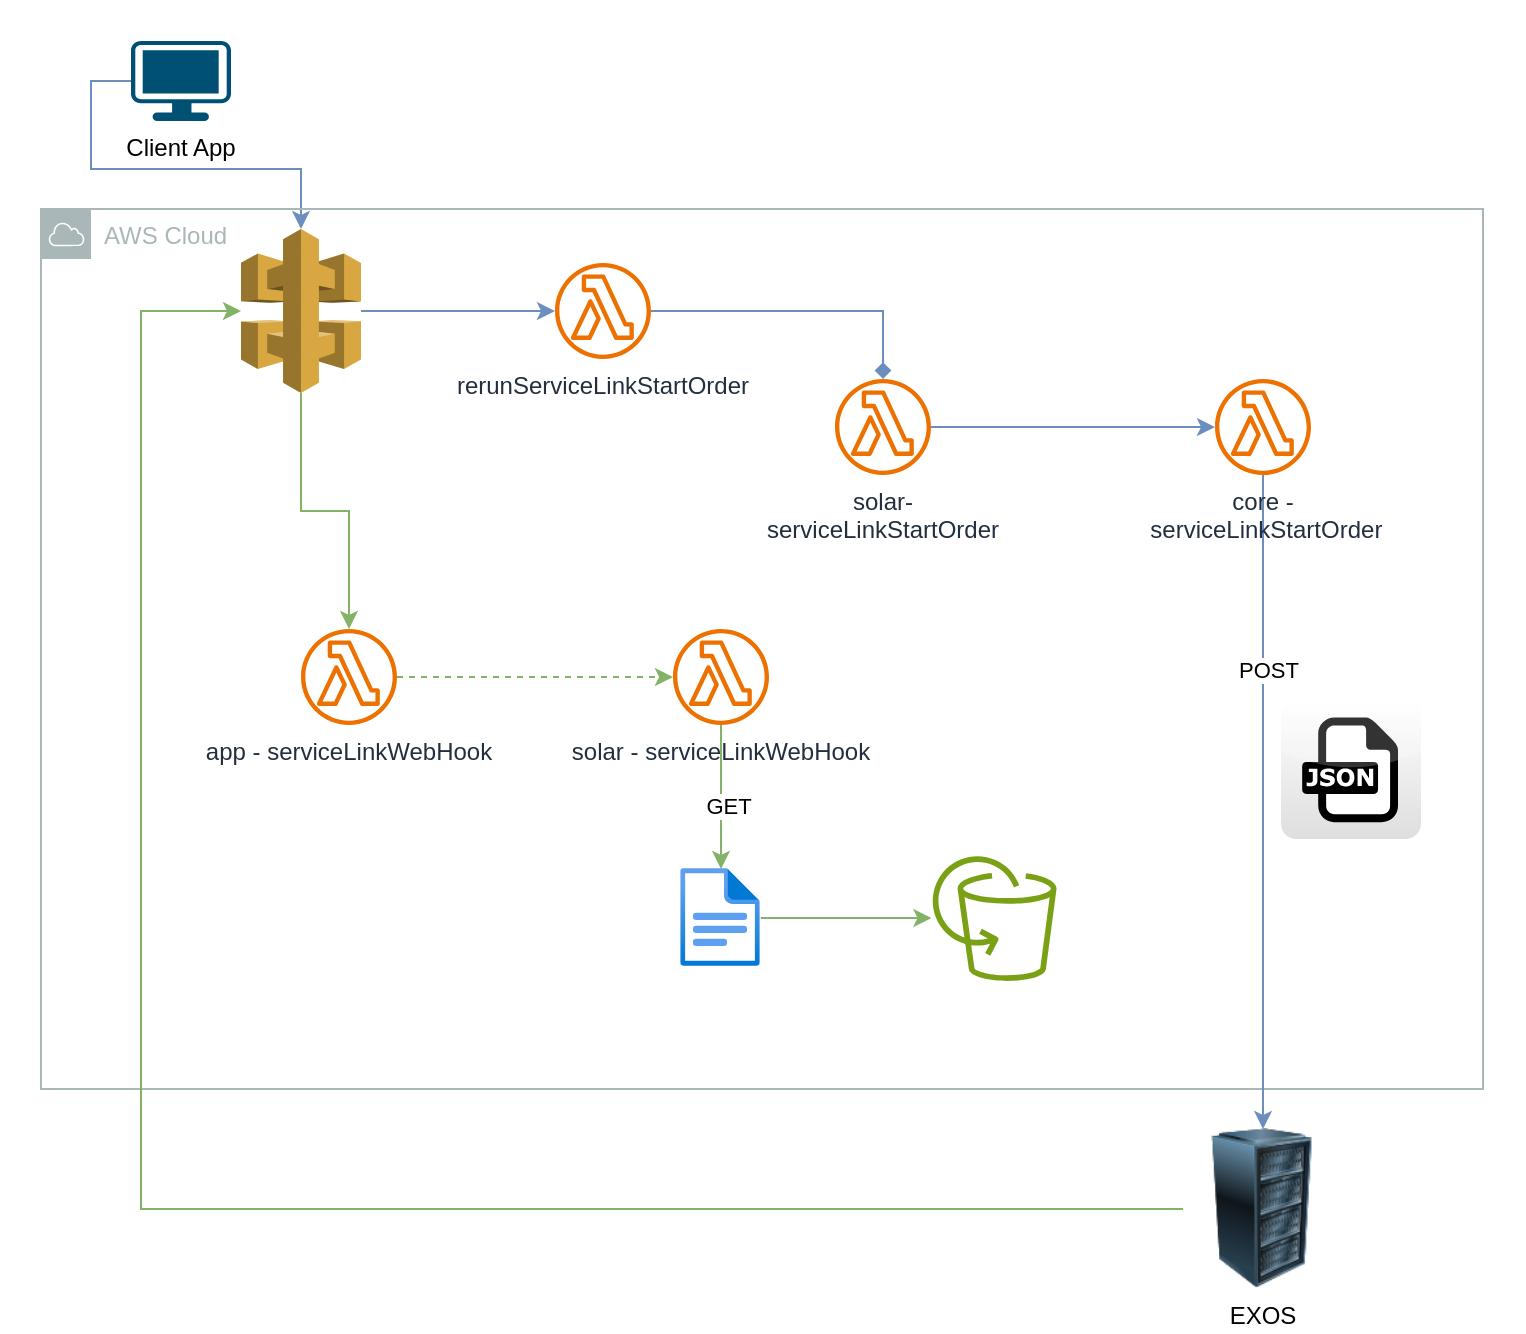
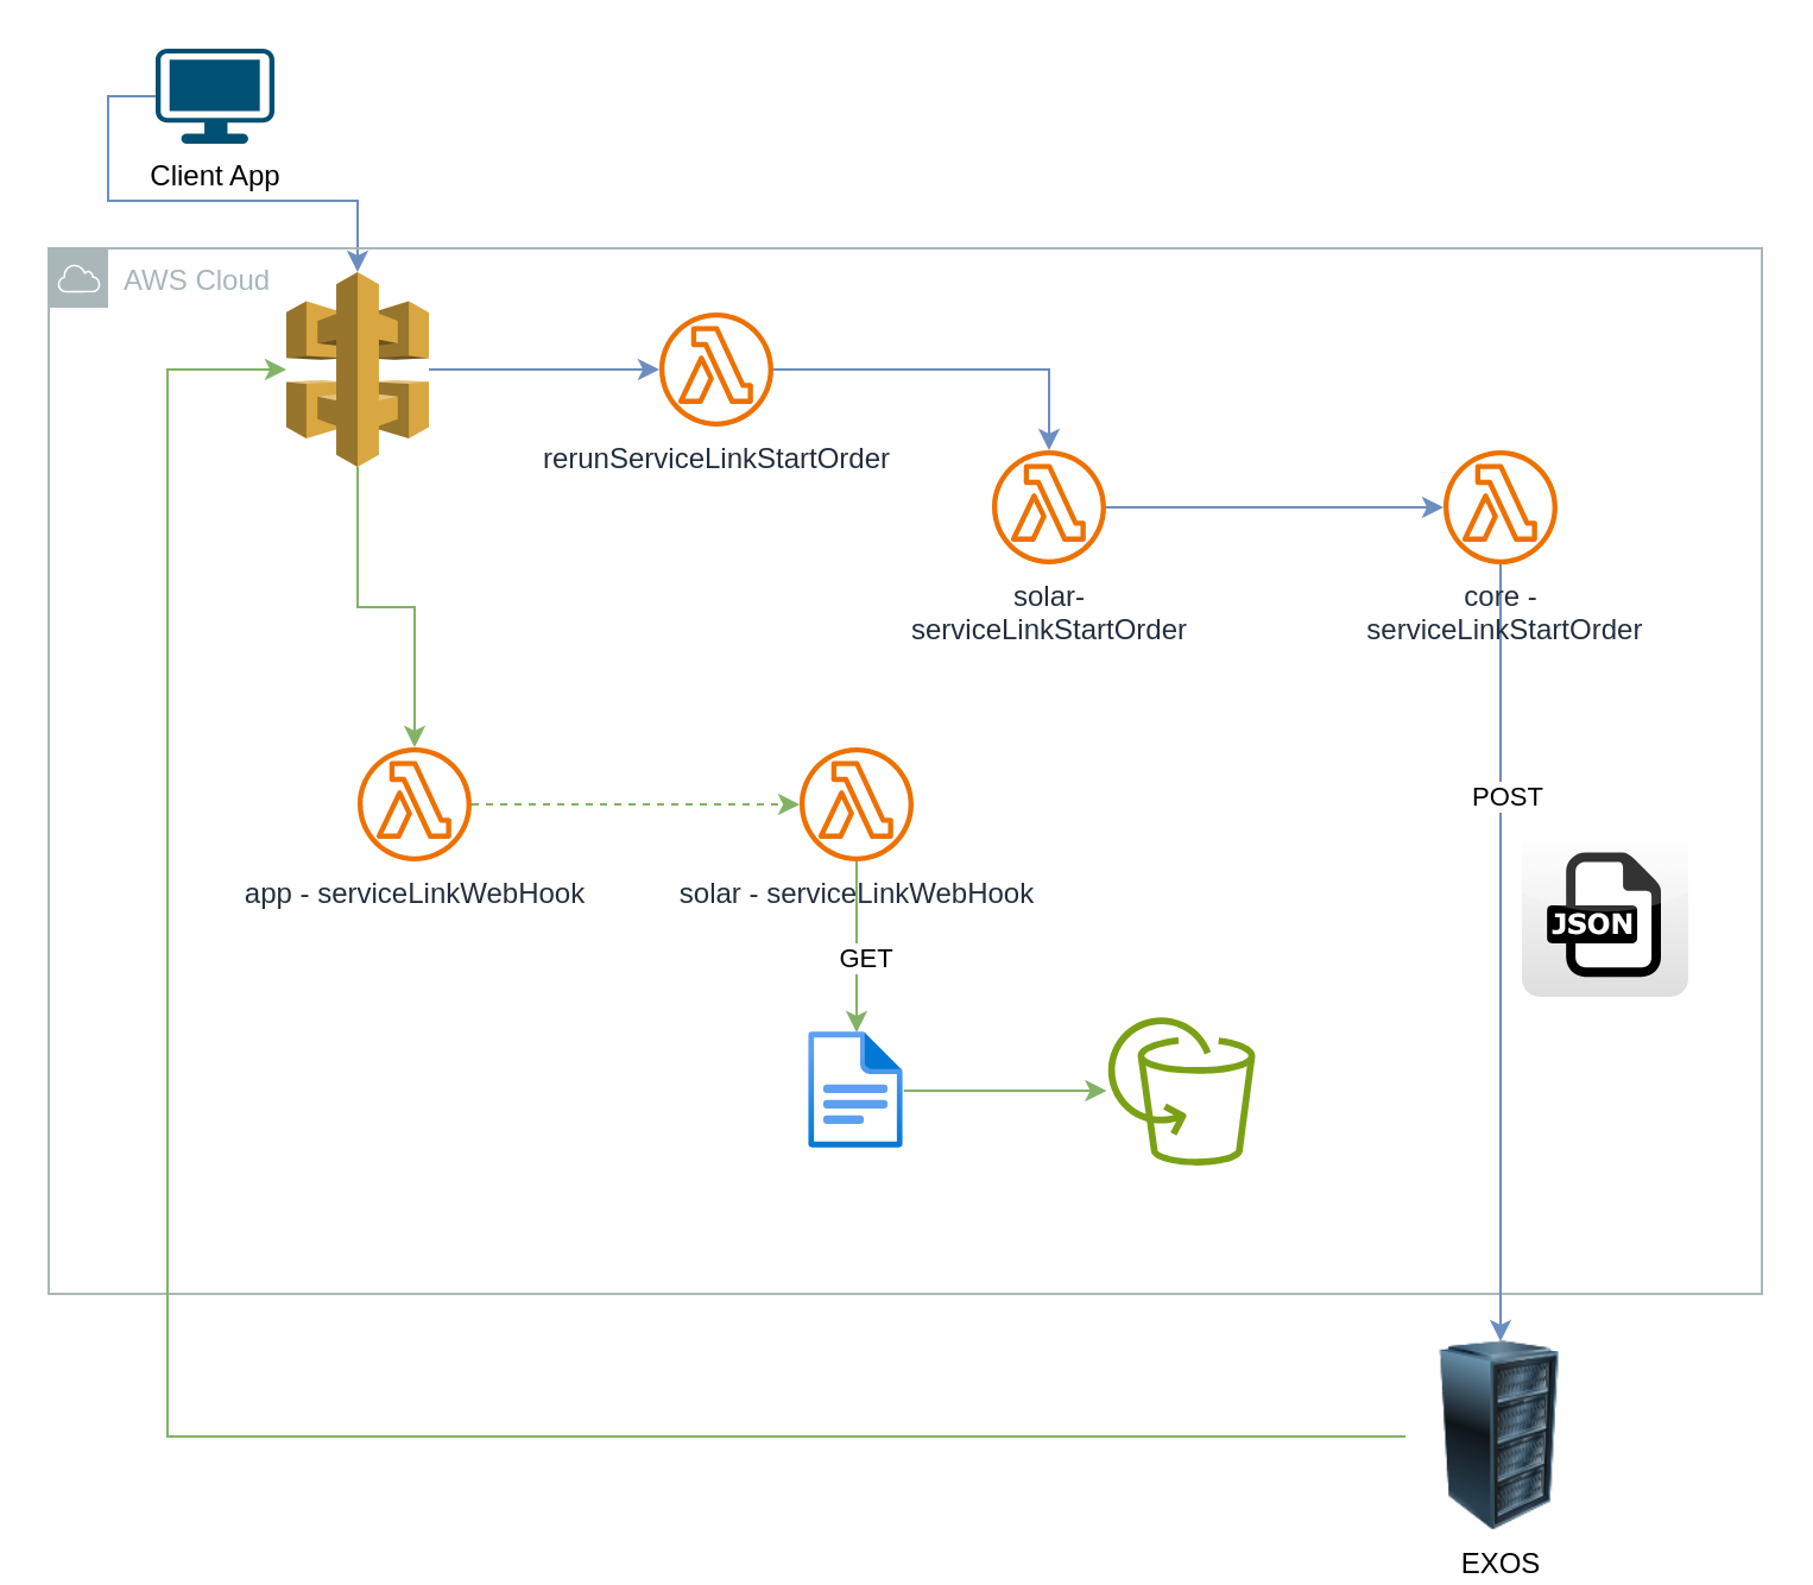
- <mxCell id="2" style="edgeStyle=orthogonalEdgeStyle;rounded=0;orthogonalLoop=1;jettySize=auto;html=1;fillColor=#dae8fc;strokeColor=#6c8ebf;endArrow=diamond;" parent="1" source="3" target="8" edge="1"><mxGeometry relative="1" as="geometry" /></mxCell>
+ <mxCell id="2" style="edgeStyle=orthogonalEdgeStyle;rounded=0;orthogonalLoop=1;jettySize=auto;html=1;fillColor=#dae8fc;strokeColor=#6c8ebf;" parent="1" source="3" target="8" edge="1"><mxGeometry relative="1" as="geometry" /></mxCell>
